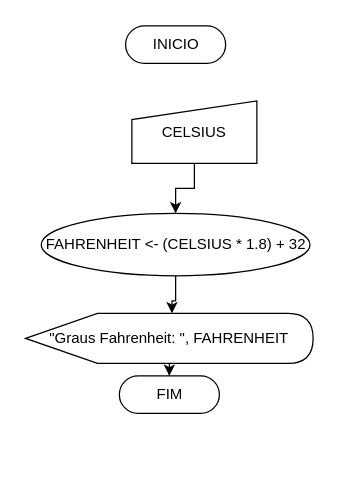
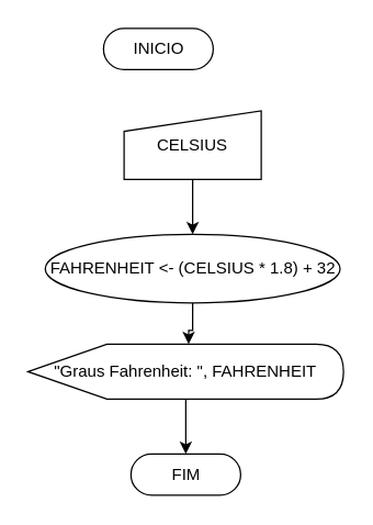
- <mxCell id="2" value="INICIO" style="html=1;dashed=0;whitespace=wrap;shape=mxgraph.dfd.start" vertex="1" parent="1"><mxGeometry x="100" y="20" width="80" height="30" as="geometry" /></mxCell>
+ <mxCell id="2" value="INICIO" style="html=1;dashed=0;whitespace=wrap;shape=mxgraph.dfd.start" vertex="1" parent="1"><mxGeometry x="75" y="20" width="80" height="30" as="geometry" /></mxCell>
- <mxCell id="4" value="CELSIUS" style="shape=manualInput;whiteSpace=wrap;html=1;dashed=0;size=15;" vertex="1" parent="1"><mxGeometry x="105" y="80" width="100" height="50" as="geometry" /></mxCell>
+ <mxCell id="4" value="CELSIUS" style="shape=manualInput;whiteSpace=wrap;html=1;dashed=0;size=15;" vertex="1" parent="1"><mxGeometry x="90" y="80" width="100" height="50" as="geometry" /></mxCell>
- <mxCell id="9" value="FIM" style="html=1;dashed=0;whitespace=wrap;shape=mxgraph.dfd.start" vertex="1" parent="1"><mxGeometry x="95" y="300" width="80" height="30" as="geometry" /></mxCell>
+ <mxCell id="9" value="FIM" style="html=1;dashed=0;whitespace=wrap;shape=mxgraph.dfd.start" vertex="1" parent="1"><mxGeometry x="95" y="330" width="80" height="30" as="geometry" /></mxCell>
